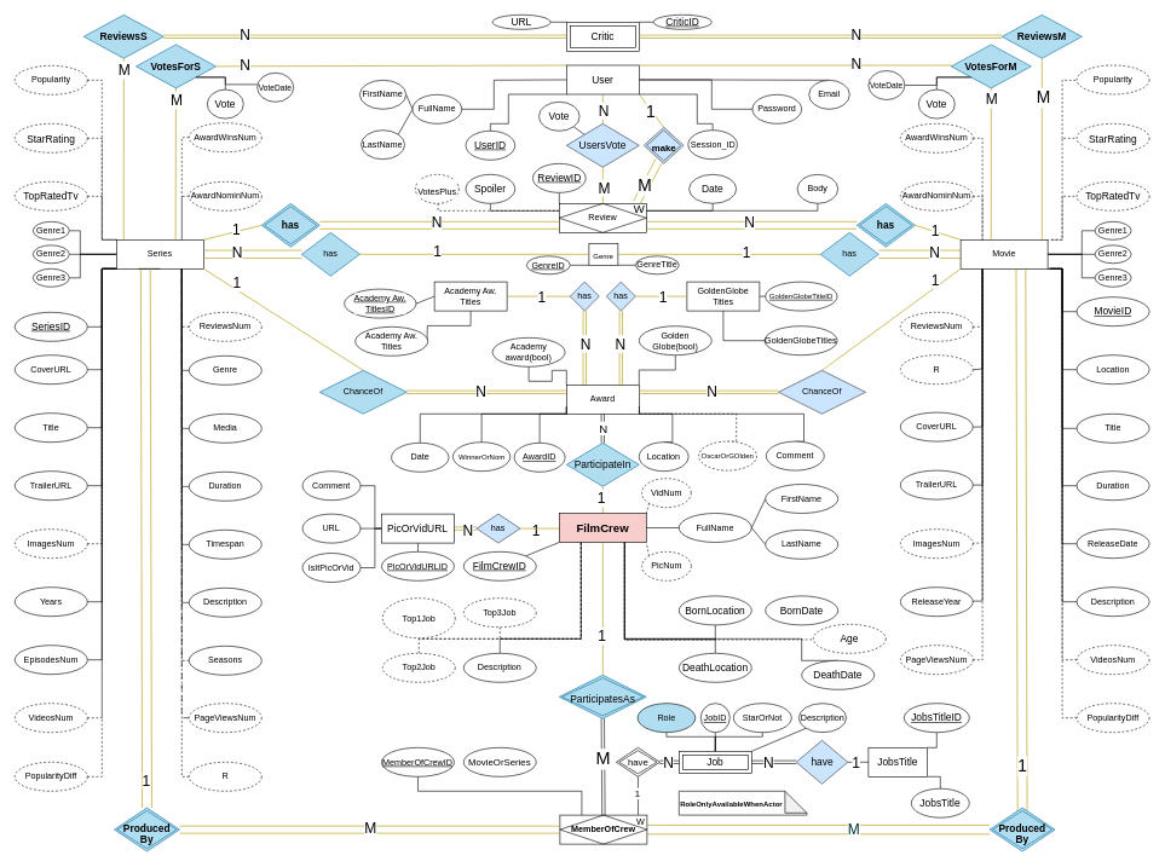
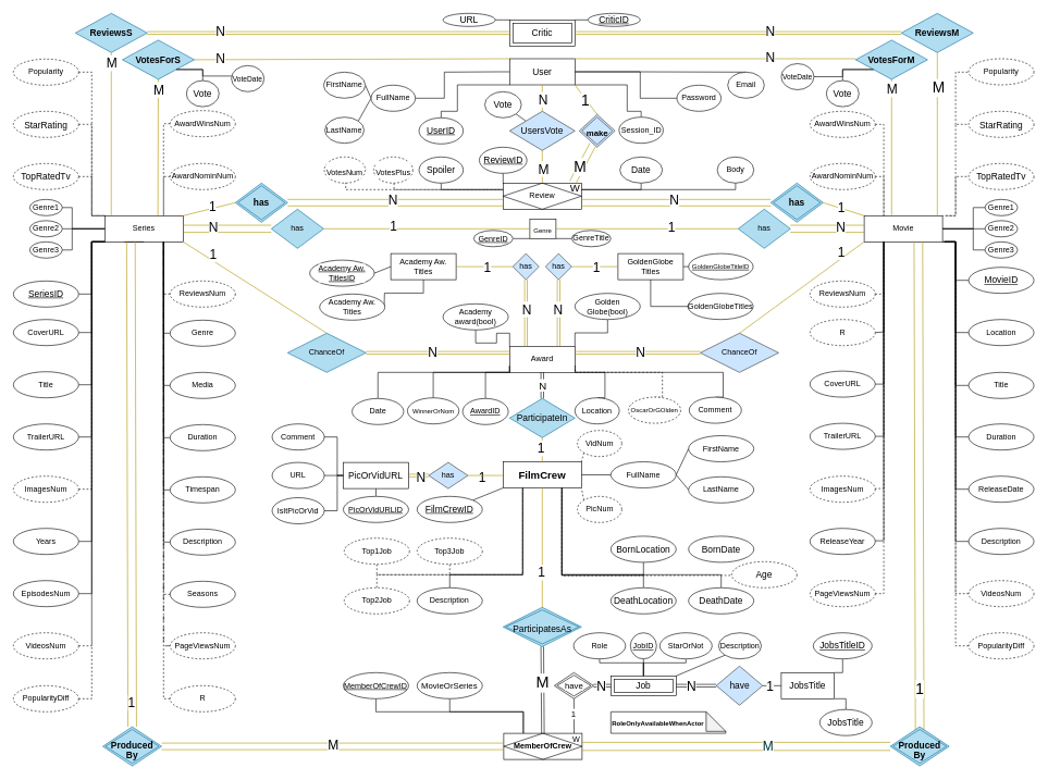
+ <mxCell id="195" value="&lt;font style=&quot;font-size: 12px;&quot;&gt;VotesNum&lt;/font&gt;" style="ellipse;whiteSpace=wrap;html=1;align=center;dashed=1;labelBackgroundColor=default;fontSize=21;" parent="1" vertex="1"><mxGeometry x="496.25" y="240" width="62.75" height="40" as="geometry" /></mxCell>
+ <mxCell id="194" style="edgeStyle=orthogonalEdgeStyle;rounded=0;orthogonalLoop=1;jettySize=auto;html=1;exitX=0.5;exitY=1;exitDx=0;exitDy=0;entryX=0;entryY=0.25;entryDx=0;entryDy=0;dashed=1;fontSize=12;endArrow=none;endFill=0;" parent="1" source="195" target="16" edge="1"><mxGeometry relative="1" as="geometry"><Array as="points"><mxPoint x="529" y="290" /></Array></mxGeometry></mxCell>
- <mxCell id="9" value="&lt;b&gt;&lt;font style=&quot;font-size: 16px;&quot;&gt;FilmCrew&lt;/font&gt;&lt;/b&gt;" style="whiteSpace=wrap;html=1;align=center;rounded=0;fillColor=#f8cecc;" parent="1" vertex="1"><mxGeometry x="770" y="707" width="120" height="40" as="geometry" /></mxCell>
+ <mxCell id="9" value="&lt;b&gt;&lt;font style=&quot;font-size: 16px;&quot;&gt;FilmCrew&lt;/font&gt;&lt;/b&gt;" style="whiteSpace=wrap;html=1;align=center;rounded=0;" parent="1" vertex="1"><mxGeometry x="770" y="707" width="120" height="40" as="geometry" /></mxCell>
- <mxCell id="233" value="Top1Job" style="ellipse;whiteSpace=wrap;html=1;align=center;dashed=1;labelBackgroundColor=default;fontSize=12;" parent="1" vertex="1"><mxGeometry x="526.64" y="824" width="100" height="55" as="geometry" /></mxCell>
+ <mxCell id="233" value="Top1Job" style="ellipse;whiteSpace=wrap;html=1;align=center;dashed=1;labelBackgroundColor=default;fontSize=12;" parent="1" vertex="1"><mxGeometry x="526.64" y="824" width="100" height="40" as="geometry" /></mxCell>
- <mxCell id="114" value="DeathDate" style="ellipse;whiteSpace=wrap;html=1;align=center;fontSize=14;rounded=0;" parent="1" vertex="1"><mxGeometry x="1104" y="910" width="100" height="40" as="geometry" /></mxCell>
+ <mxCell id="114" value="DeathDate" style="ellipse;whiteSpace=wrap;html=1;align=center;fontSize=14;rounded=0;" parent="1" vertex="1"><mxGeometry x="1054" y="900" width="100" height="40" as="geometry" /></mxCell>
- <mxCell id="244" value="Role" style="ellipse;whiteSpace=wrap;html=1;align=center;rounded=0;fillColor=#b1ddf0;" parent="1" vertex="1"><mxGeometry x="878" y="969" width="79.5" height="40" as="geometry" /></mxCell>
+ <mxCell id="244" value="Role" style="ellipse;whiteSpace=wrap;html=1;align=center;rounded=0;" parent="1" vertex="1"><mxGeometry x="878" y="969" width="79.5" height="40" as="geometry" /></mxCell>
+ <mxCell id="246" style="edgeStyle=orthogonalEdgeStyle;rounded=0;orthogonalLoop=1;jettySize=auto;html=1;exitX=0.5;exitY=1;exitDx=0;exitDy=0;entryX=0.25;entryY=0;entryDx=0;entryDy=0;endArrow=none;endFill=0;" parent="1" source="247" target="120" edge="1"><mxGeometry relative="1" as="geometry"><Array as="points"><mxPoint x="688" y="1090" /><mxPoint x="801" y="1090" /></Array></mxGeometry></mxCell>
